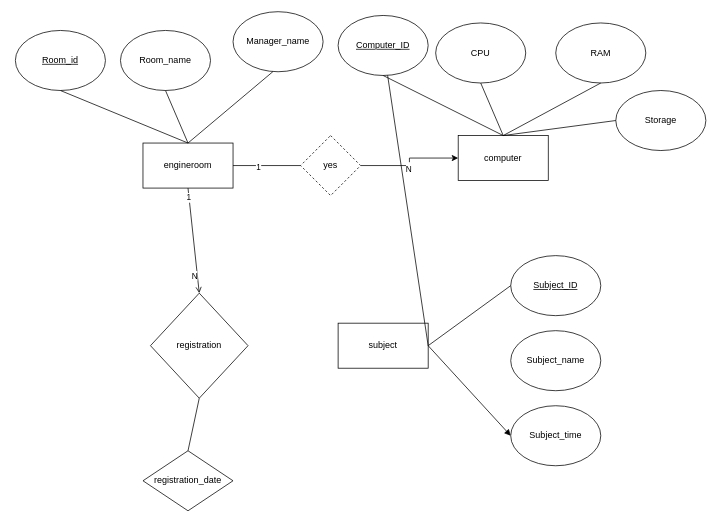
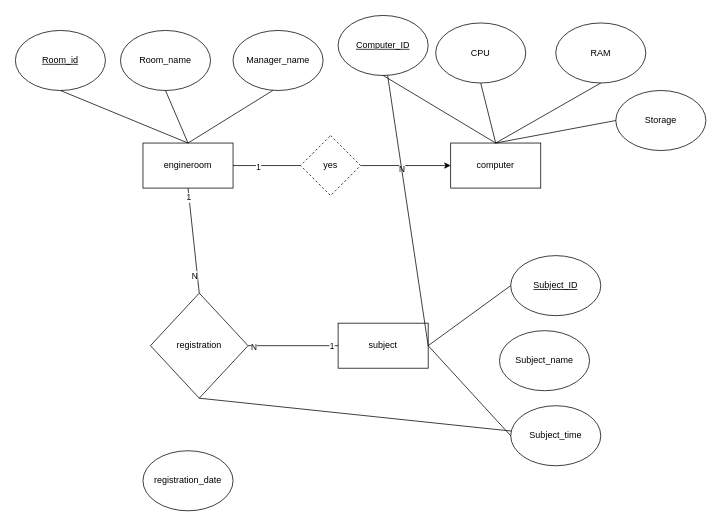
- <mxCell id="12" value="Manager_name" style="ellipse;whiteSpace=wrap;html=1;" vertex="1" parent="1"><mxGeometry x="310" y="15" width="120" height="80" as="geometry" /></mxCell>
+ <mxCell id="12" value="Manager_name" style="ellipse;whiteSpace=wrap;html=1;" vertex="1" parent="1"><mxGeometry x="310" y="40" width="120" height="80" as="geometry" /></mxCell>
- <mxCell id="3" value="computer" style="rounded=0;whiteSpace=wrap;html=1;" vertex="1" parent="1"><mxGeometry x="610" y="180" width="120" height="60" as="geometry" /></mxCell>
+ <mxCell id="3" value="computer" style="rounded=0;whiteSpace=wrap;html=1;" vertex="1" parent="1"><mxGeometry x="600" y="190" width="120" height="60" as="geometry" /></mxCell>
- <mxCell id="30" value="" style="endArrow=open;html=1;rounded=0;exitX=0.5;exitY=1;exitDx=0;exitDy=0;entryX=0.5;entryY=0;entryDx=0;entryDy=0;" edge="1" parent="1" source="2" target="5"><mxGeometry width="50" height="50" relative="1" as="geometry"><mxPoint x="480" y="550" as="sourcePoint" /><mxPoint x="530" y="500" as="targetPoint" /></mxGeometry></mxCell>
+ <mxCell id="30" value="" style="endArrow=none;html=1;rounded=0;exitX=0.5;exitY=1;exitDx=0;exitDy=0;entryX=0.5;entryY=0;entryDx=0;entryDy=0;" edge="1" parent="1" source="2" target="5"><mxGeometry width="50" height="50" relative="1" as="geometry"><mxPoint x="480" y="550" as="sourcePoint" /><mxPoint x="530" y="500" as="targetPoint" /></mxGeometry></mxCell>
+ <mxCell id="36" value="" style="endArrow=none;html=1;rounded=0;exitX=1;exitY=0.5;exitDx=0;exitDy=0;entryX=0;entryY=0.5;entryDx=0;entryDy=0;" edge="1" parent="1" source="5" target="4"><mxGeometry width="50" height="50" relative="1" as="geometry"><mxPoint x="450" y="530" as="sourcePoint" /><mxPoint x="500" y="480" as="targetPoint" /></mxGeometry></mxCell>
+ <mxCell id="37" value="1" style="edgeLabel;html=1;align=center;verticalAlign=middle;resizable=0;points=[];" vertex="1" connectable="0" parent="36"><mxGeometry x="0.85" relative="1" as="geometry"><mxPoint as="offset" /></mxGeometry></mxCell>
+ <mxCell id="38" value="N" style="edgeLabel;html=1;align=center;verticalAlign=middle;resizable=0;points=[];" vertex="1" connectable="0" parent="36"><mxGeometry x="-0.88" y="-1" relative="1" as="geometry"><mxPoint as="offset" /></mxGeometry></mxCell>
- <mxCell id="25" value="Subject_name" style="ellipse;whiteSpace=wrap;html=1;" vertex="1" parent="1"><mxGeometry x="680" y="440" width="120" height="80" as="geometry" /></mxCell>
+ <mxCell id="25" value="Subject_name" style="ellipse;whiteSpace=wrap;html=1;" vertex="1" parent="1"><mxGeometry x="665" y="440" width="120" height="80" as="geometry" /></mxCell>
- <mxCell id="39" value="" style="endArrow=none;html=1;rounded=0;exitX=0.5;exitY=1;exitDx=0;exitDy=0;entryX=0.5;entryY=0;entryDx=0;entryDy=0;" edge="1" parent="1" source="5" target="33"><mxGeometry width="50" height="50" relative="1" as="geometry"><mxPoint x="340" y="560" as="sourcePoint" /><mxPoint x="390" y="510" as="targetPoint" /></mxGeometry></mxCell>
+ <mxCell id="39" value="" style="endArrow=none;html=1;rounded=0;exitX=0.5;exitY=1;exitDx=0;exitDy=0;" edge="1" parent="1" source="5" target="26"><mxGeometry width="50" height="50" relative="1" as="geometry"><mxPoint x="340" y="560" as="sourcePoint" /><mxPoint x="390" y="510" as="targetPoint" /></mxGeometry></mxCell>
- <mxCell id="27" value="" style="endArrow=block;html=1;rounded=0;exitX=1;exitY=0.5;exitDx=0;exitDy=0;entryX=0;entryY=0.5;entryDx=0;entryDy=0;" edge="1" parent="1" source="4" target="26"><mxGeometry width="50" height="50" relative="1" as="geometry"><mxPoint x="730" y="570" as="sourcePoint" /><mxPoint x="780" y="520" as="targetPoint" /></mxGeometry></mxCell>
+ <mxCell id="27" value="" style="endArrow=none;html=1;rounded=0;exitX=1;exitY=0.5;exitDx=0;exitDy=0;entryX=0;entryY=0.5;entryDx=0;entryDy=0;" edge="1" parent="1" source="4" target="26"><mxGeometry width="50" height="50" relative="1" as="geometry"><mxPoint x="730" y="570" as="sourcePoint" /><mxPoint x="780" y="520" as="targetPoint" /></mxGeometry></mxCell>
- <mxCell id="33" value="registration_date" style="rhombus;whiteSpace=wrap;html=1;" vertex="1" parent="1"><mxGeometry x="190" y="600" width="120" height="80" as="geometry" /></mxCell>
+ <mxCell id="33" value="registration_date" style="ellipse;whiteSpace=wrap;html=1;" vertex="1" parent="1"><mxGeometry x="190" y="600" width="120" height="80" as="geometry" /></mxCell>
